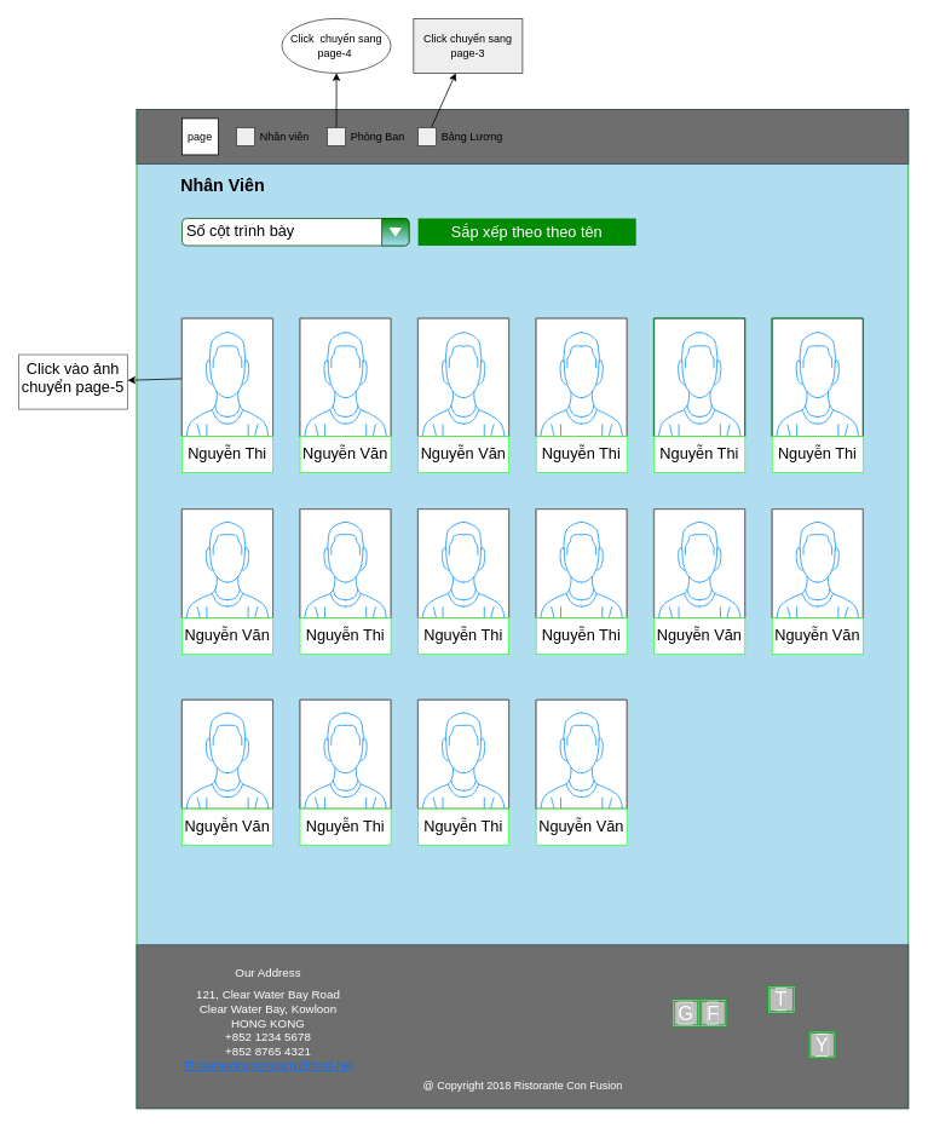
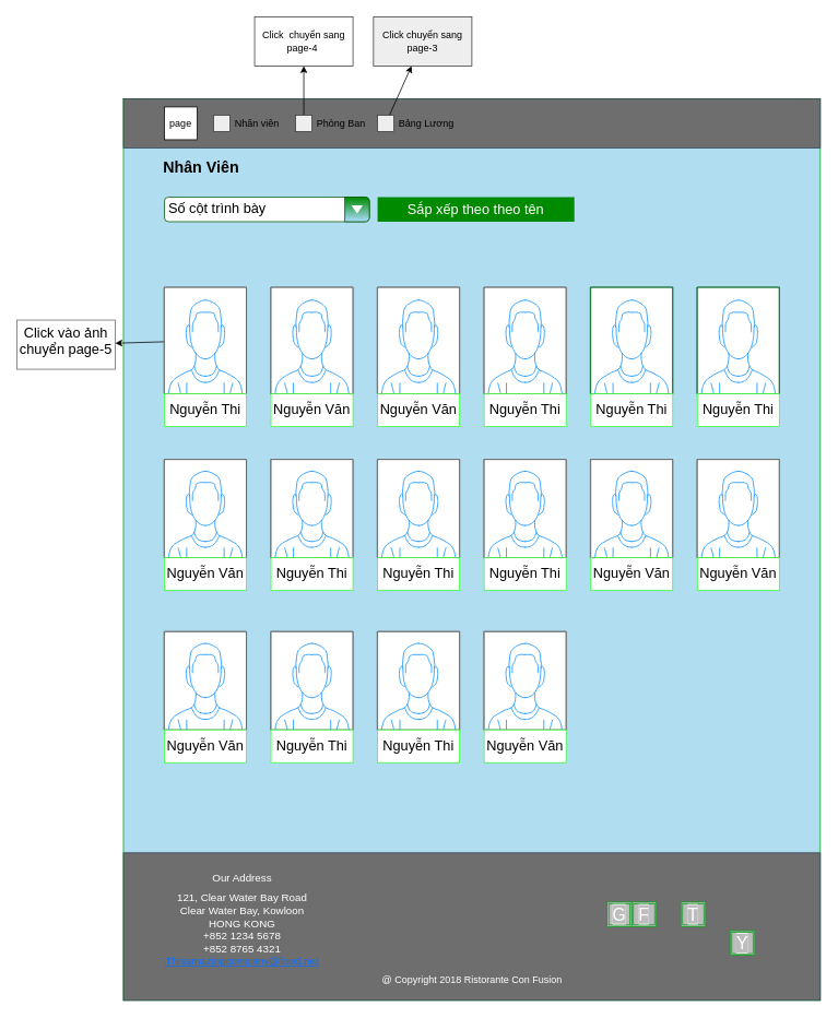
- <mxCell id="57" value="Click&amp;nbsp; chuyển sang&lt;br&gt;page-4&amp;nbsp;" style="ellipse;whiteSpace=wrap;html=1;fillColor=#FFFFFF;strokeColor=#36393d;gradientColor=none;fontColor=#000000;" vertex="1" parent="1"><mxGeometry x="310" y="20" width="120" height="60" as="geometry" /></mxCell>
+ <mxCell id="57" value="Click&amp;nbsp; chuyển sang&lt;br&gt;page-4&amp;nbsp;" style="whiteSpace=wrap;html=1;fillColor=#FFFFFF;strokeColor=#36393d;gradientColor=none;fontColor=#000000;" vertex="1" parent="1"><mxGeometry x="310" y="20" width="120" height="60" as="geometry" /></mxCell>
- <mxCell id="54" value="&lt;span style=&quot;font-size: 21px ; background-color: rgb(189 , 189 , 189)&quot;&gt;T&lt;/span&gt;" style="shape=ext;double=1;whiteSpace=wrap;html=1;aspect=fixed;labelBackgroundColor=#FFFFFF;fontSize=12;fontColor=#FFFFFF;strokeColor=#039E18;strokeWidth=1;fillColor=#BDBDBD;" parent="1" vertex="1"><mxGeometry x="845" y="1085" width="30" height="30" as="geometry" /></mxCell>
+ <mxCell id="54" value="&lt;span style=&quot;font-size: 21px ; background-color: rgb(189 , 189 , 189)&quot;&gt;T&lt;/span&gt;" style="shape=ext;double=1;whiteSpace=wrap;html=1;aspect=fixed;labelBackgroundColor=#FFFFFF;fontSize=12;fontColor=#FFFFFF;strokeColor=#039E18;strokeWidth=1;fillColor=#BDBDBD;" parent="1" vertex="1"><mxGeometry x="830" y="1100" width="30" height="30" as="geometry" /></mxCell>
